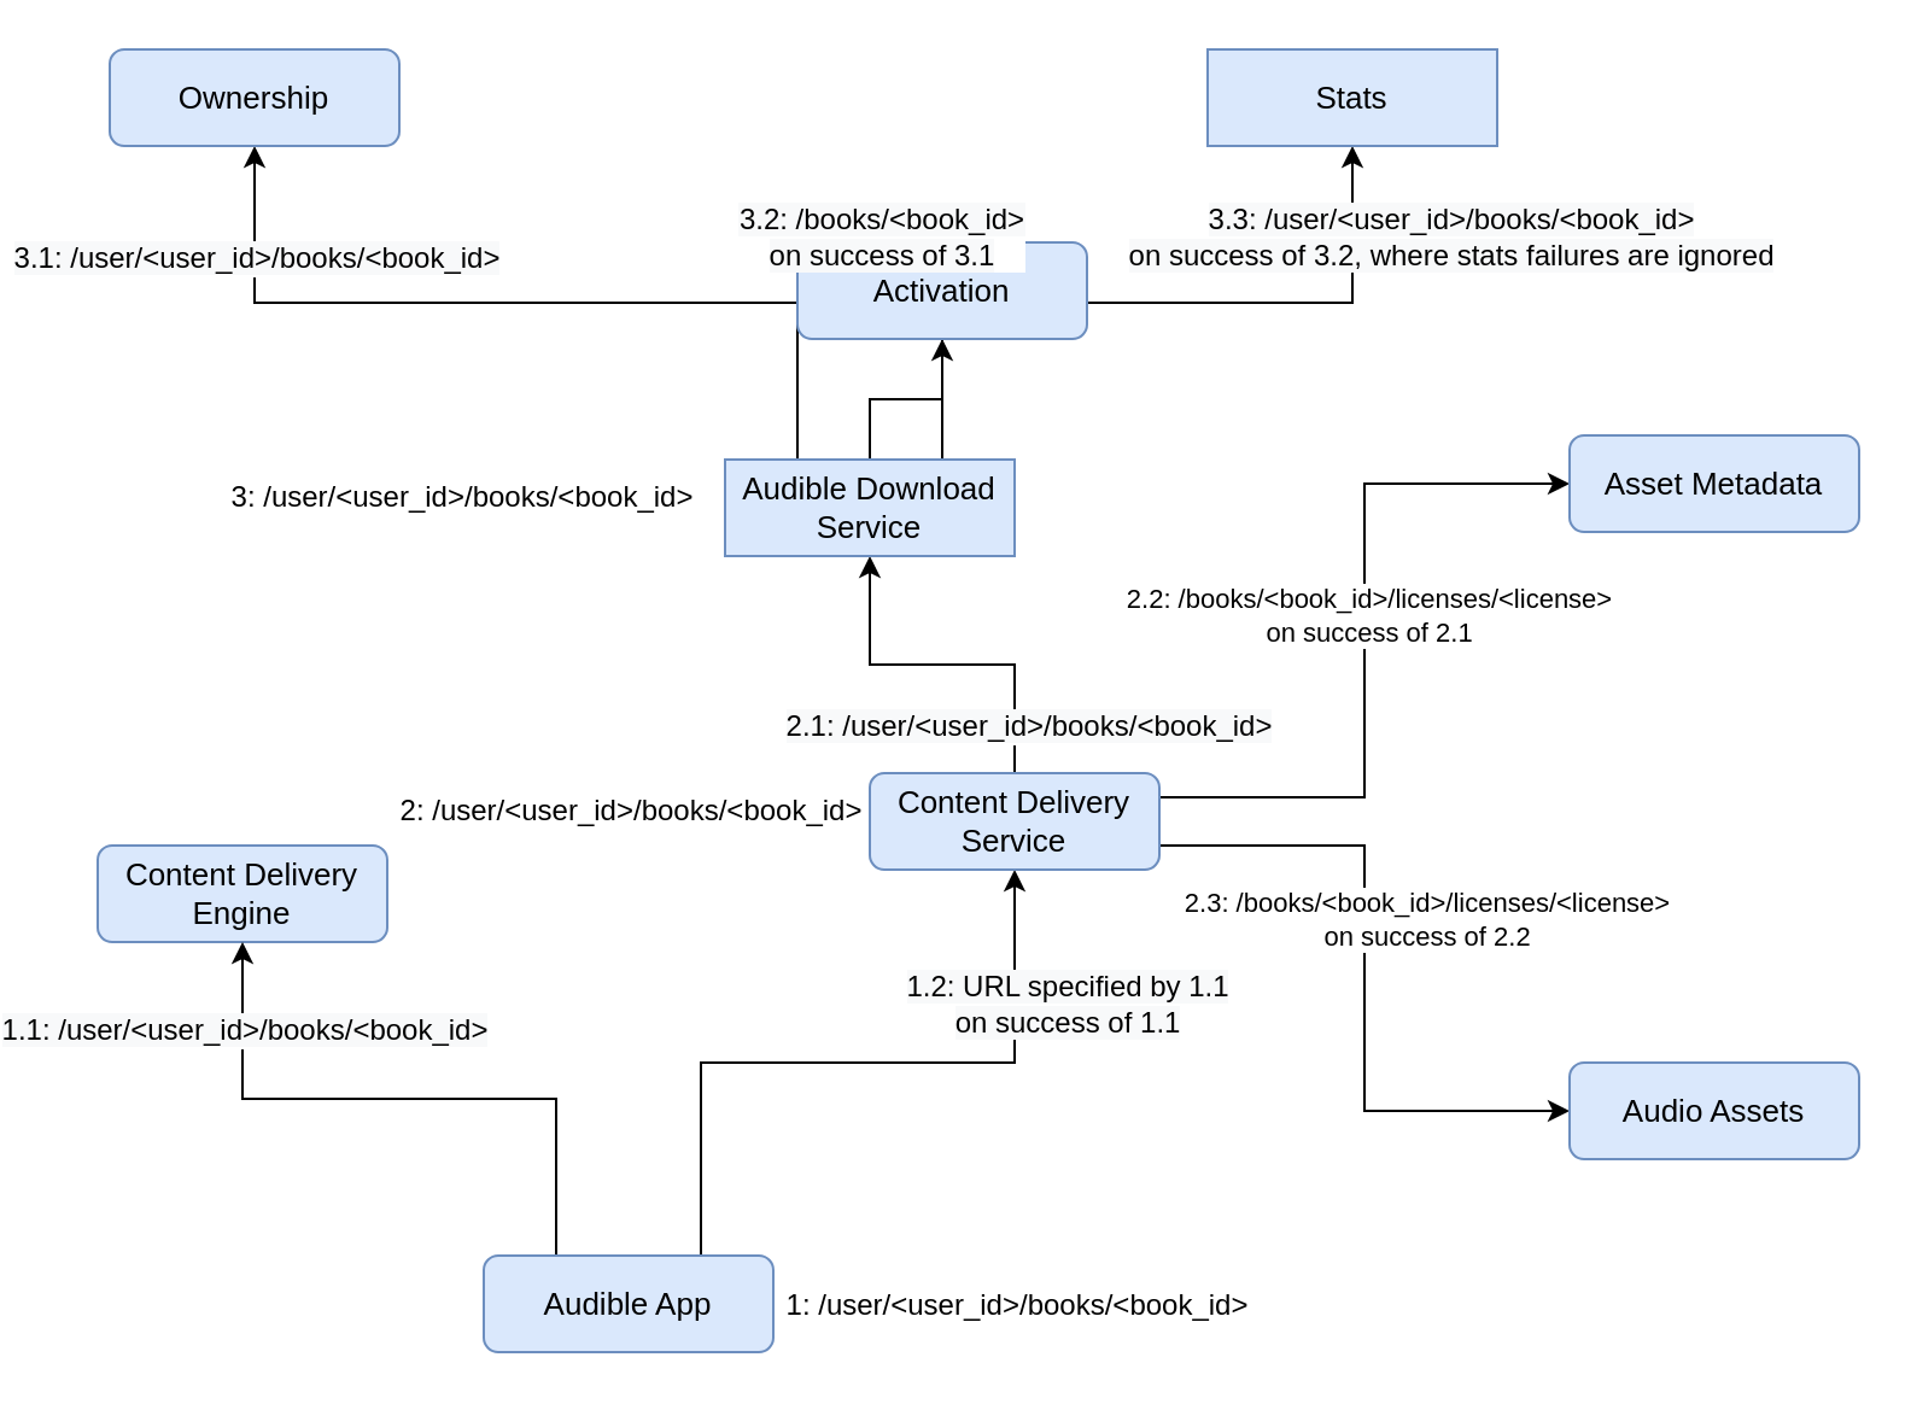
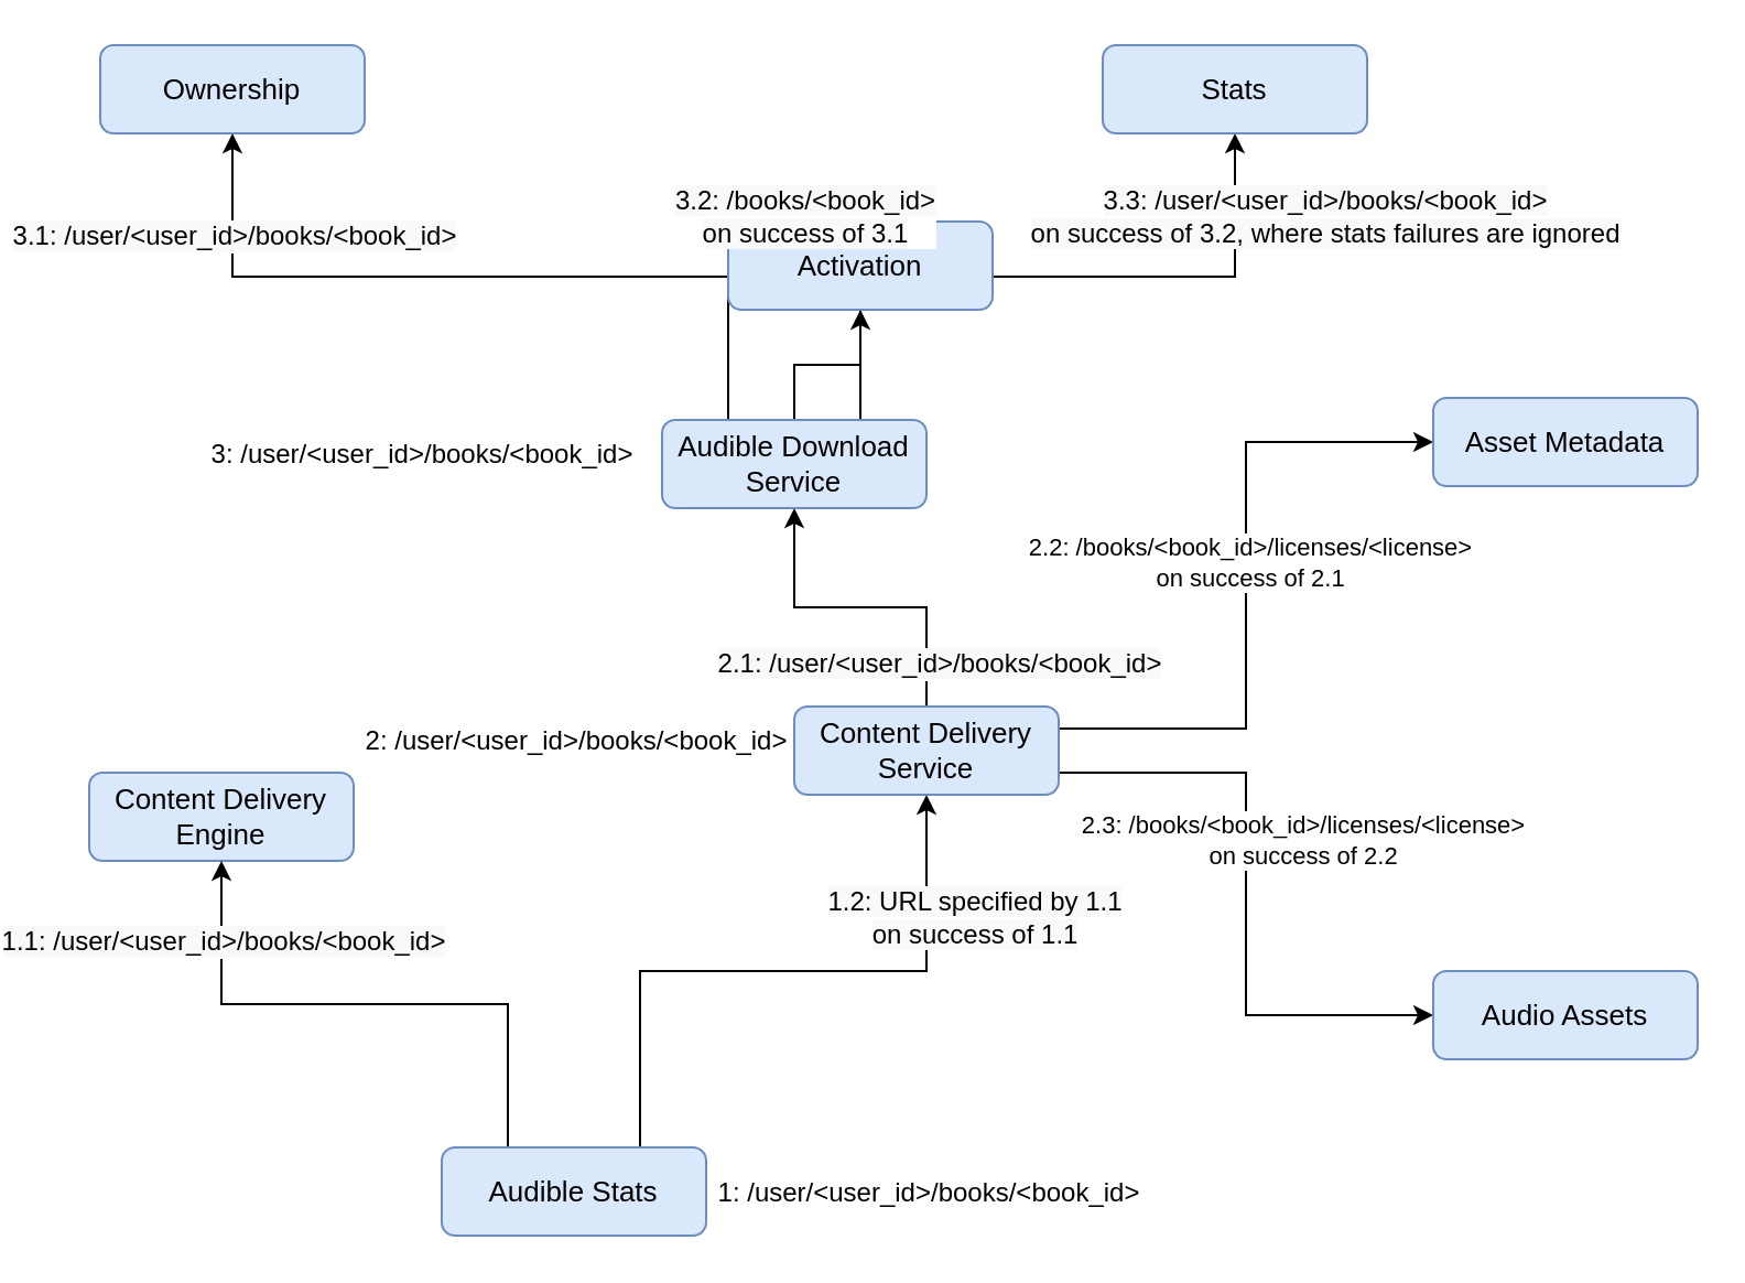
- <mxCell id="24" value="Stats" style="whiteSpace=wrap;html=1;fontSize=13;glass=0;strokeWidth=1;shadow=0;fillColor=#dae8fc;strokeColor=#6c8ebf;rounded=0;" parent="1" vertex="1"><mxGeometry x="480" y="20" width="120" height="40" as="geometry" /></mxCell>
+ <mxCell id="24" value="Stats" style="rounded=1;whiteSpace=wrap;html=1;fontSize=13;glass=0;strokeWidth=1;shadow=0;fillColor=#dae8fc;strokeColor=#6c8ebf;" parent="1" vertex="1"><mxGeometry x="480" y="20" width="120" height="40" as="geometry" /></mxCell>
- <mxCell id="21" value="Audible Download Service" style="whiteSpace=wrap;html=1;fontSize=13;glass=0;strokeWidth=1;shadow=0;fillColor=#dae8fc;strokeColor=#6c8ebf;rounded=0;" parent="1" vertex="1"><mxGeometry x="280" y="190" width="120" height="40" as="geometry" /></mxCell>
+ <mxCell id="21" value="Audible Download Service" style="rounded=1;whiteSpace=wrap;html=1;fontSize=13;glass=0;strokeWidth=1;shadow=0;fillColor=#dae8fc;strokeColor=#6c8ebf;" parent="1" vertex="1"><mxGeometry x="280" y="190" width="120" height="40" as="geometry" /></mxCell>
- <mxCell id="13" value="Audible App" style="rounded=1;whiteSpace=wrap;html=1;fontSize=13;glass=0;strokeWidth=1;shadow=0;fillColor=#dae8fc;strokeColor=#6c8ebf;" parent="1" vertex="1"><mxGeometry x="180" y="520" width="120" height="40" as="geometry" /></mxCell>
+ <mxCell id="13" value="Audible Stats" style="rounded=1;whiteSpace=wrap;html=1;fontSize=13;glass=0;strokeWidth=1;shadow=0;fillColor=#dae8fc;strokeColor=#6c8ebf;" parent="1" vertex="1"><mxGeometry x="180" y="520" width="120" height="40" as="geometry" /></mxCell>
